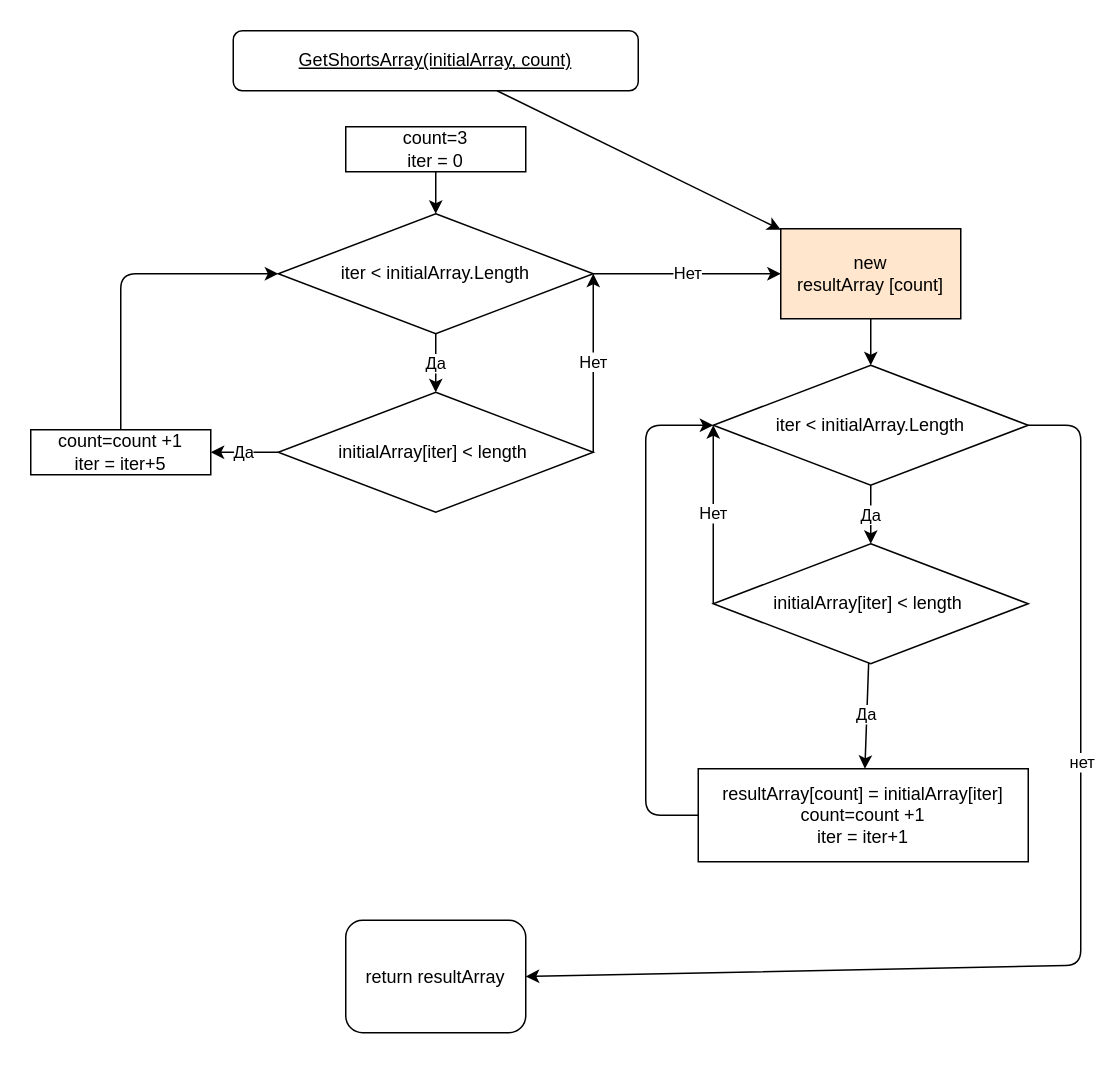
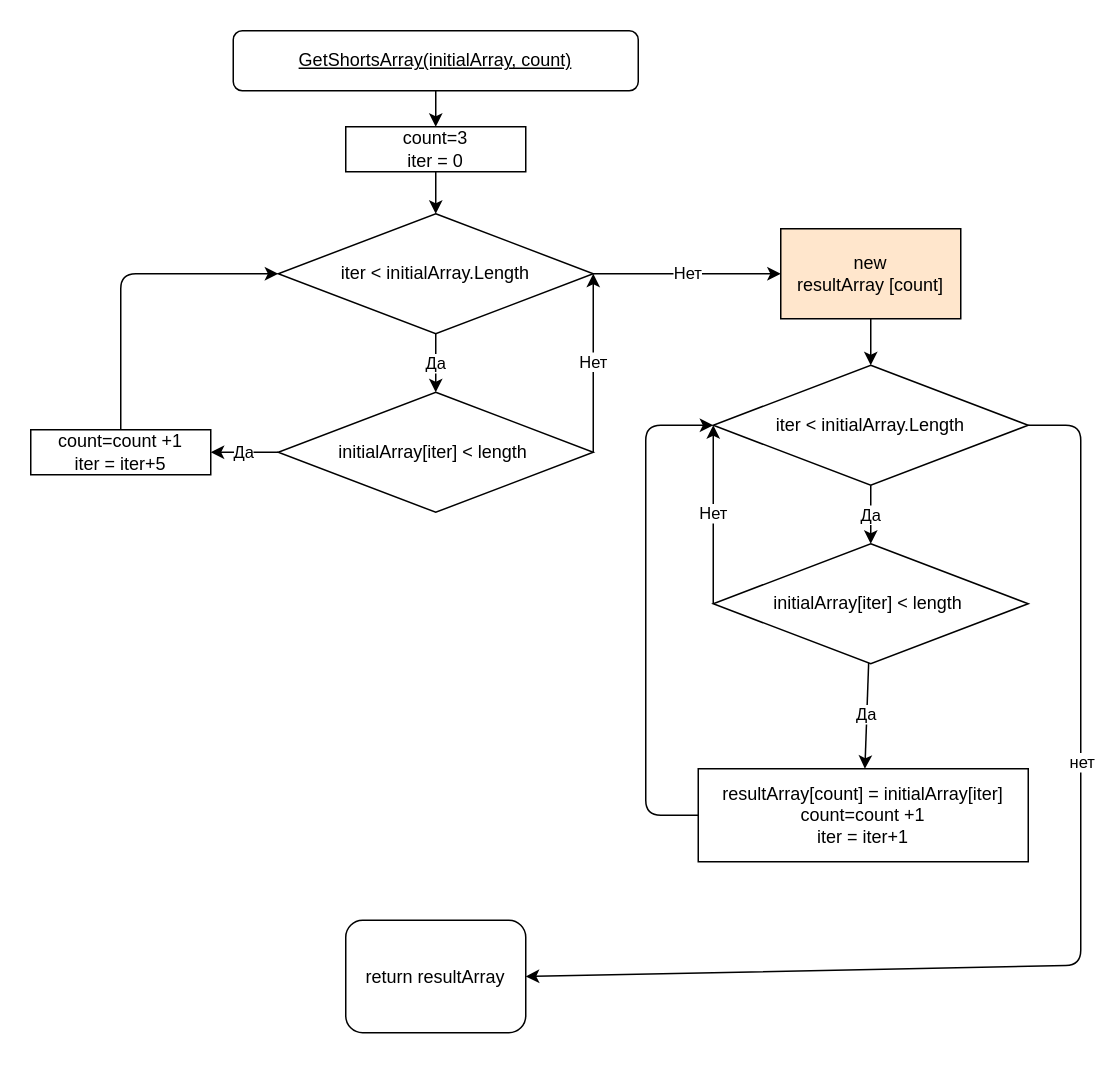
- <mxCell id="2" value="" style="edgeStyle=none;html=1;" edge="1" parent="1" source="3" target="14"><mxGeometry relative="1" as="geometry" /></mxCell>
+ <mxCell id="2" value="" style="edgeStyle=none;html=1;" edge="1" parent="1" source="3" target="8"><mxGeometry relative="1" as="geometry" /></mxCell>
